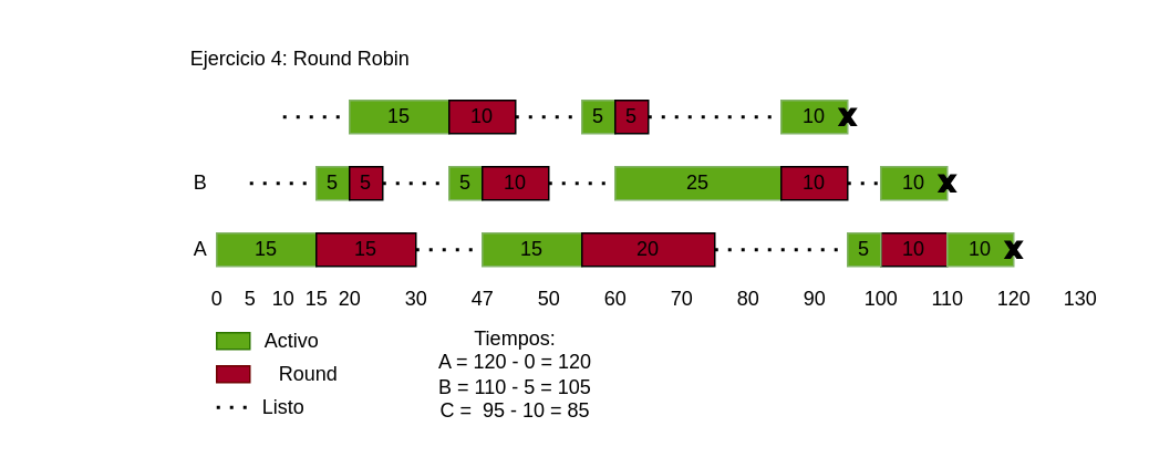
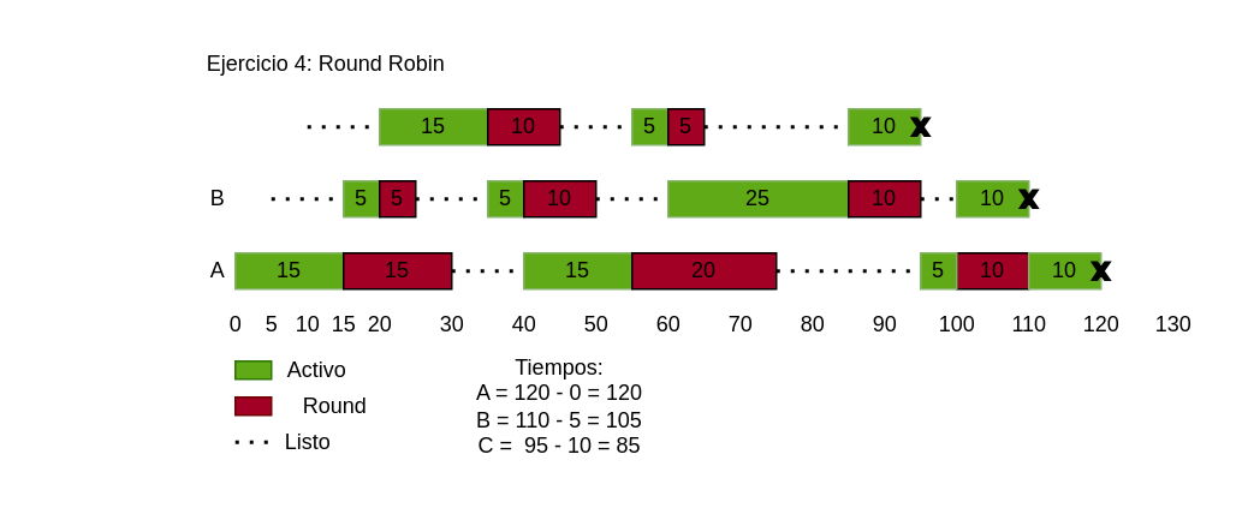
- <mxCell id="7" value="47" style="text;html=1;align=center;verticalAlign=middle;resizable=0;points=[];autosize=1;strokeColor=none;fillColor=none;" parent="1" vertex="1"><mxGeometry x="275" y="170" width="30" height="20" as="geometry" /></mxCell>
+ <mxCell id="7" value="40" style="text;html=1;align=center;verticalAlign=middle;resizable=0;points=[];autosize=1;strokeColor=none;fillColor=none;" parent="1" vertex="1"><mxGeometry x="275" y="170" width="30" height="20" as="geometry" /></mxCell>
